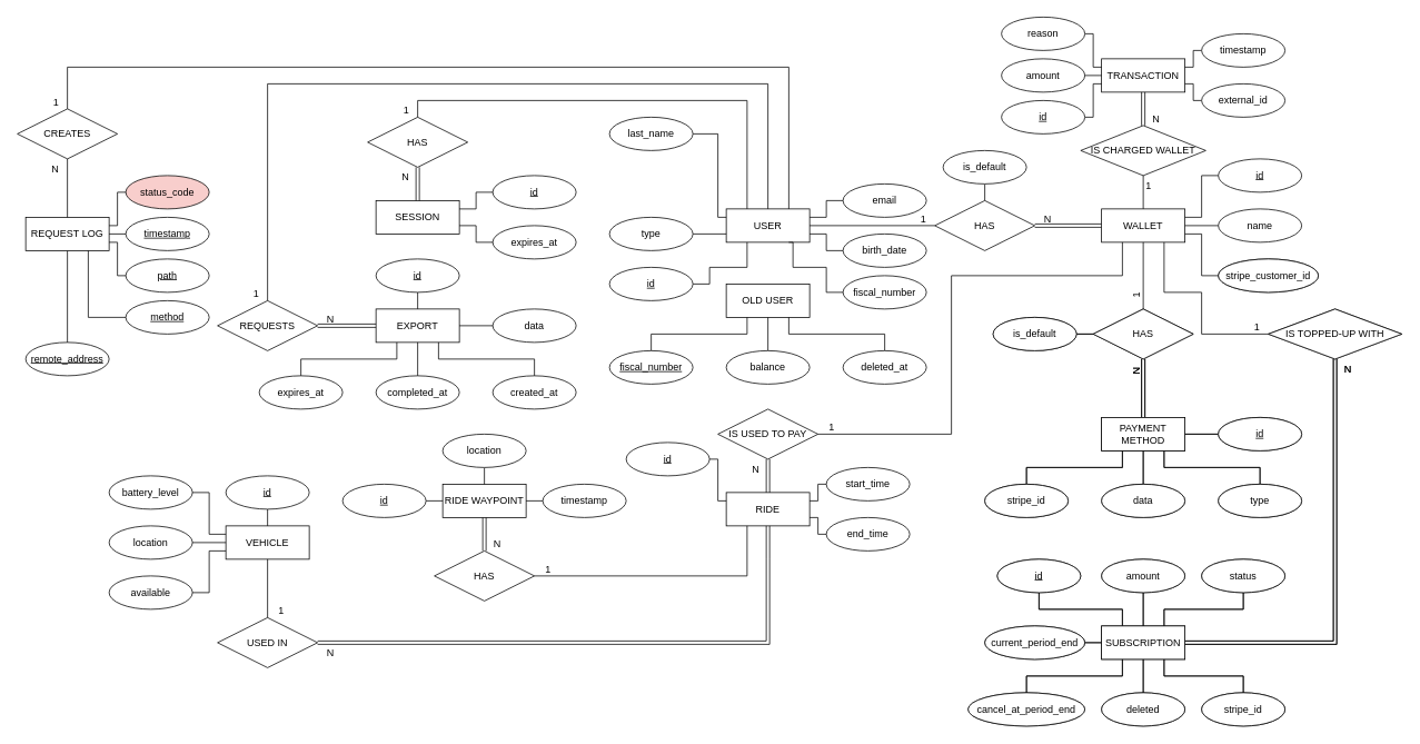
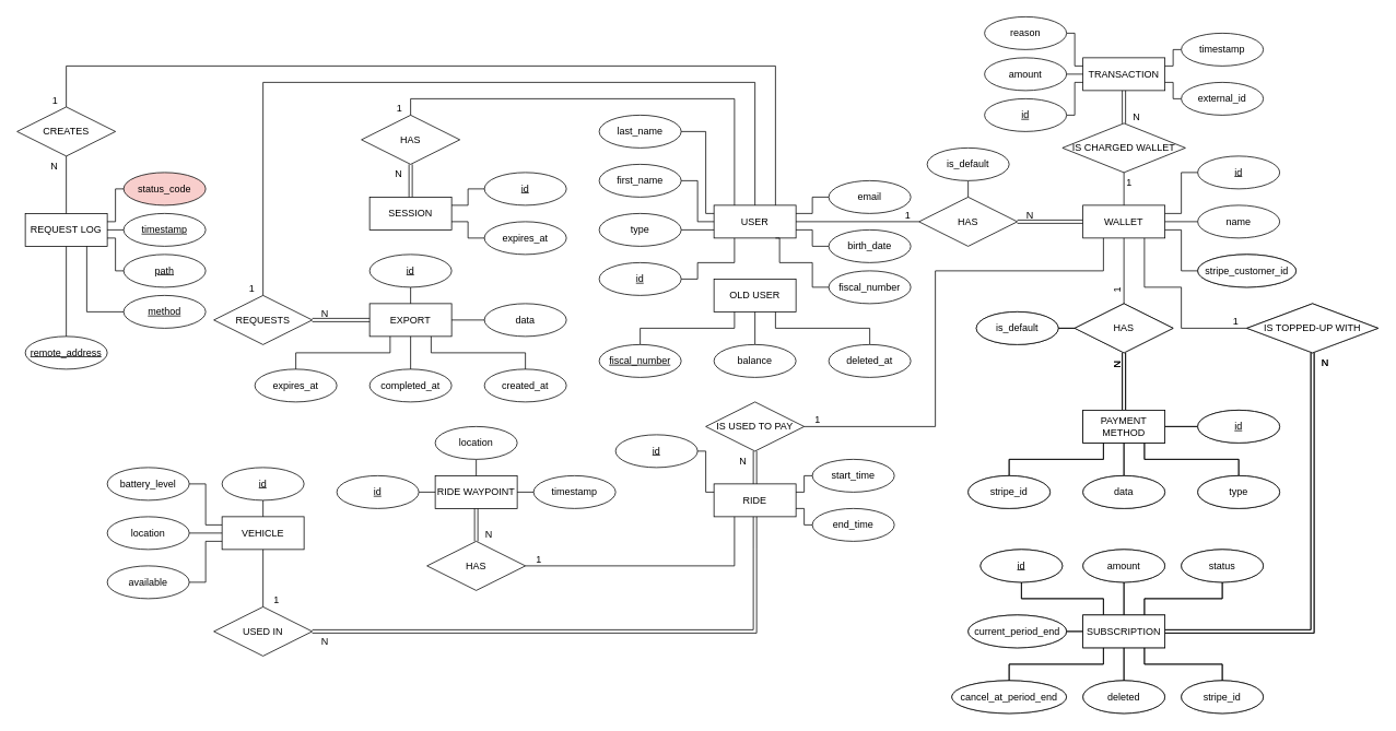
+ <mxCell id="7" value="first_name" style="ellipse;whiteSpace=wrap;html=1;align=center;" parent="1" vertex="1"><mxGeometry x="730" y="200" width="100" height="40" as="geometry" /></mxCell>
+ <mxCell id="6" style="edgeStyle=orthogonalEdgeStyle;rounded=0;orthogonalLoop=1;jettySize=auto;html=1;exitX=1;exitY=0.5;exitDx=0;exitDy=0;entryX=0;entryY=0.5;entryDx=0;entryDy=0;endArrow=none;endFill=0;" parent="1" source="7" target="2" edge="1"><mxGeometry relative="1" as="geometry" /></mxCell>
